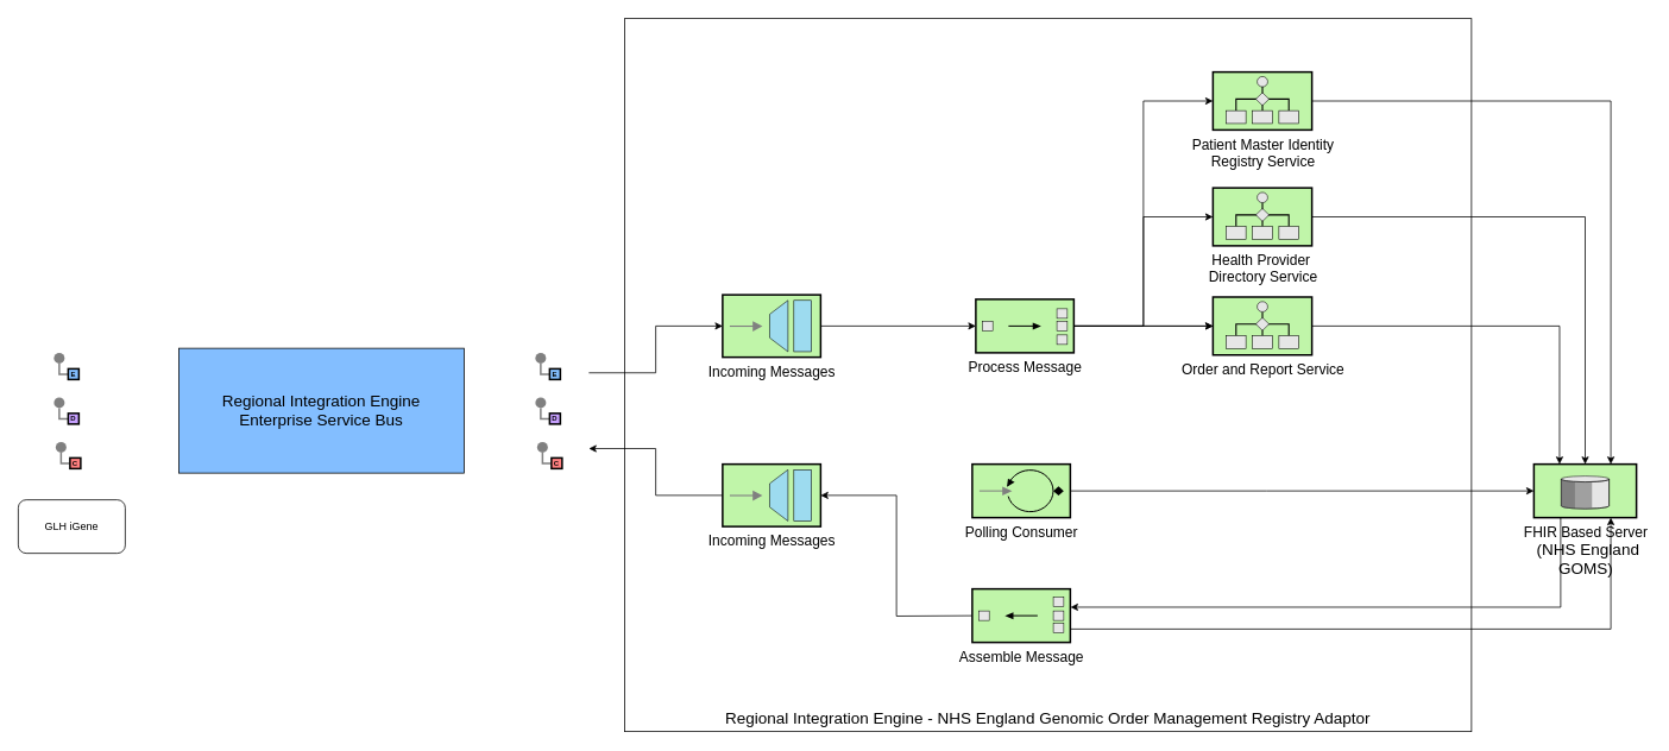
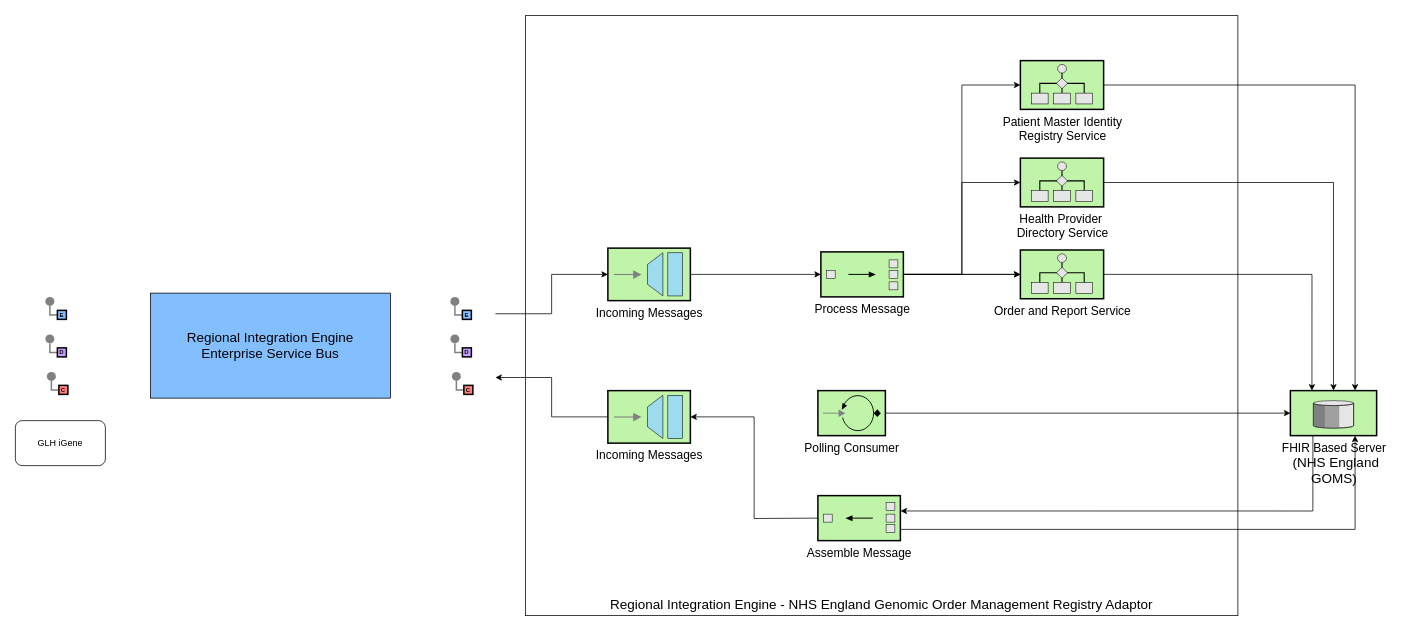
- <mxCell id="21" value="&lt;font style=&quot;font-size: 16px;&quot;&gt;Polling Consumer&lt;/font&gt;" style="fillColor=#c0f5a9;dashed=0;outlineConnect=0;strokeWidth=2;html=1;align=center;fontSize=8;verticalLabelPosition=bottom;verticalAlign=top;shape=mxgraph.eip.polling_consumer;" vertex="1" parent="1"><mxGeometry x="1090" y="520" width="110" height="60" as="geometry" /></mxCell>
+ <mxCell id="21" value="&lt;font style=&quot;font-size: 16px;&quot;&gt;Polling Consumer&lt;/font&gt;" style="fillColor=#c0f5a9;dashed=0;outlineConnect=0;strokeWidth=2;html=1;align=center;fontSize=8;verticalLabelPosition=bottom;verticalAlign=top;shape=mxgraph.eip.polling_consumer;" vertex="1" parent="1"><mxGeometry x="1090" y="520" width="90" height="60" as="geometry" /></mxCell>
